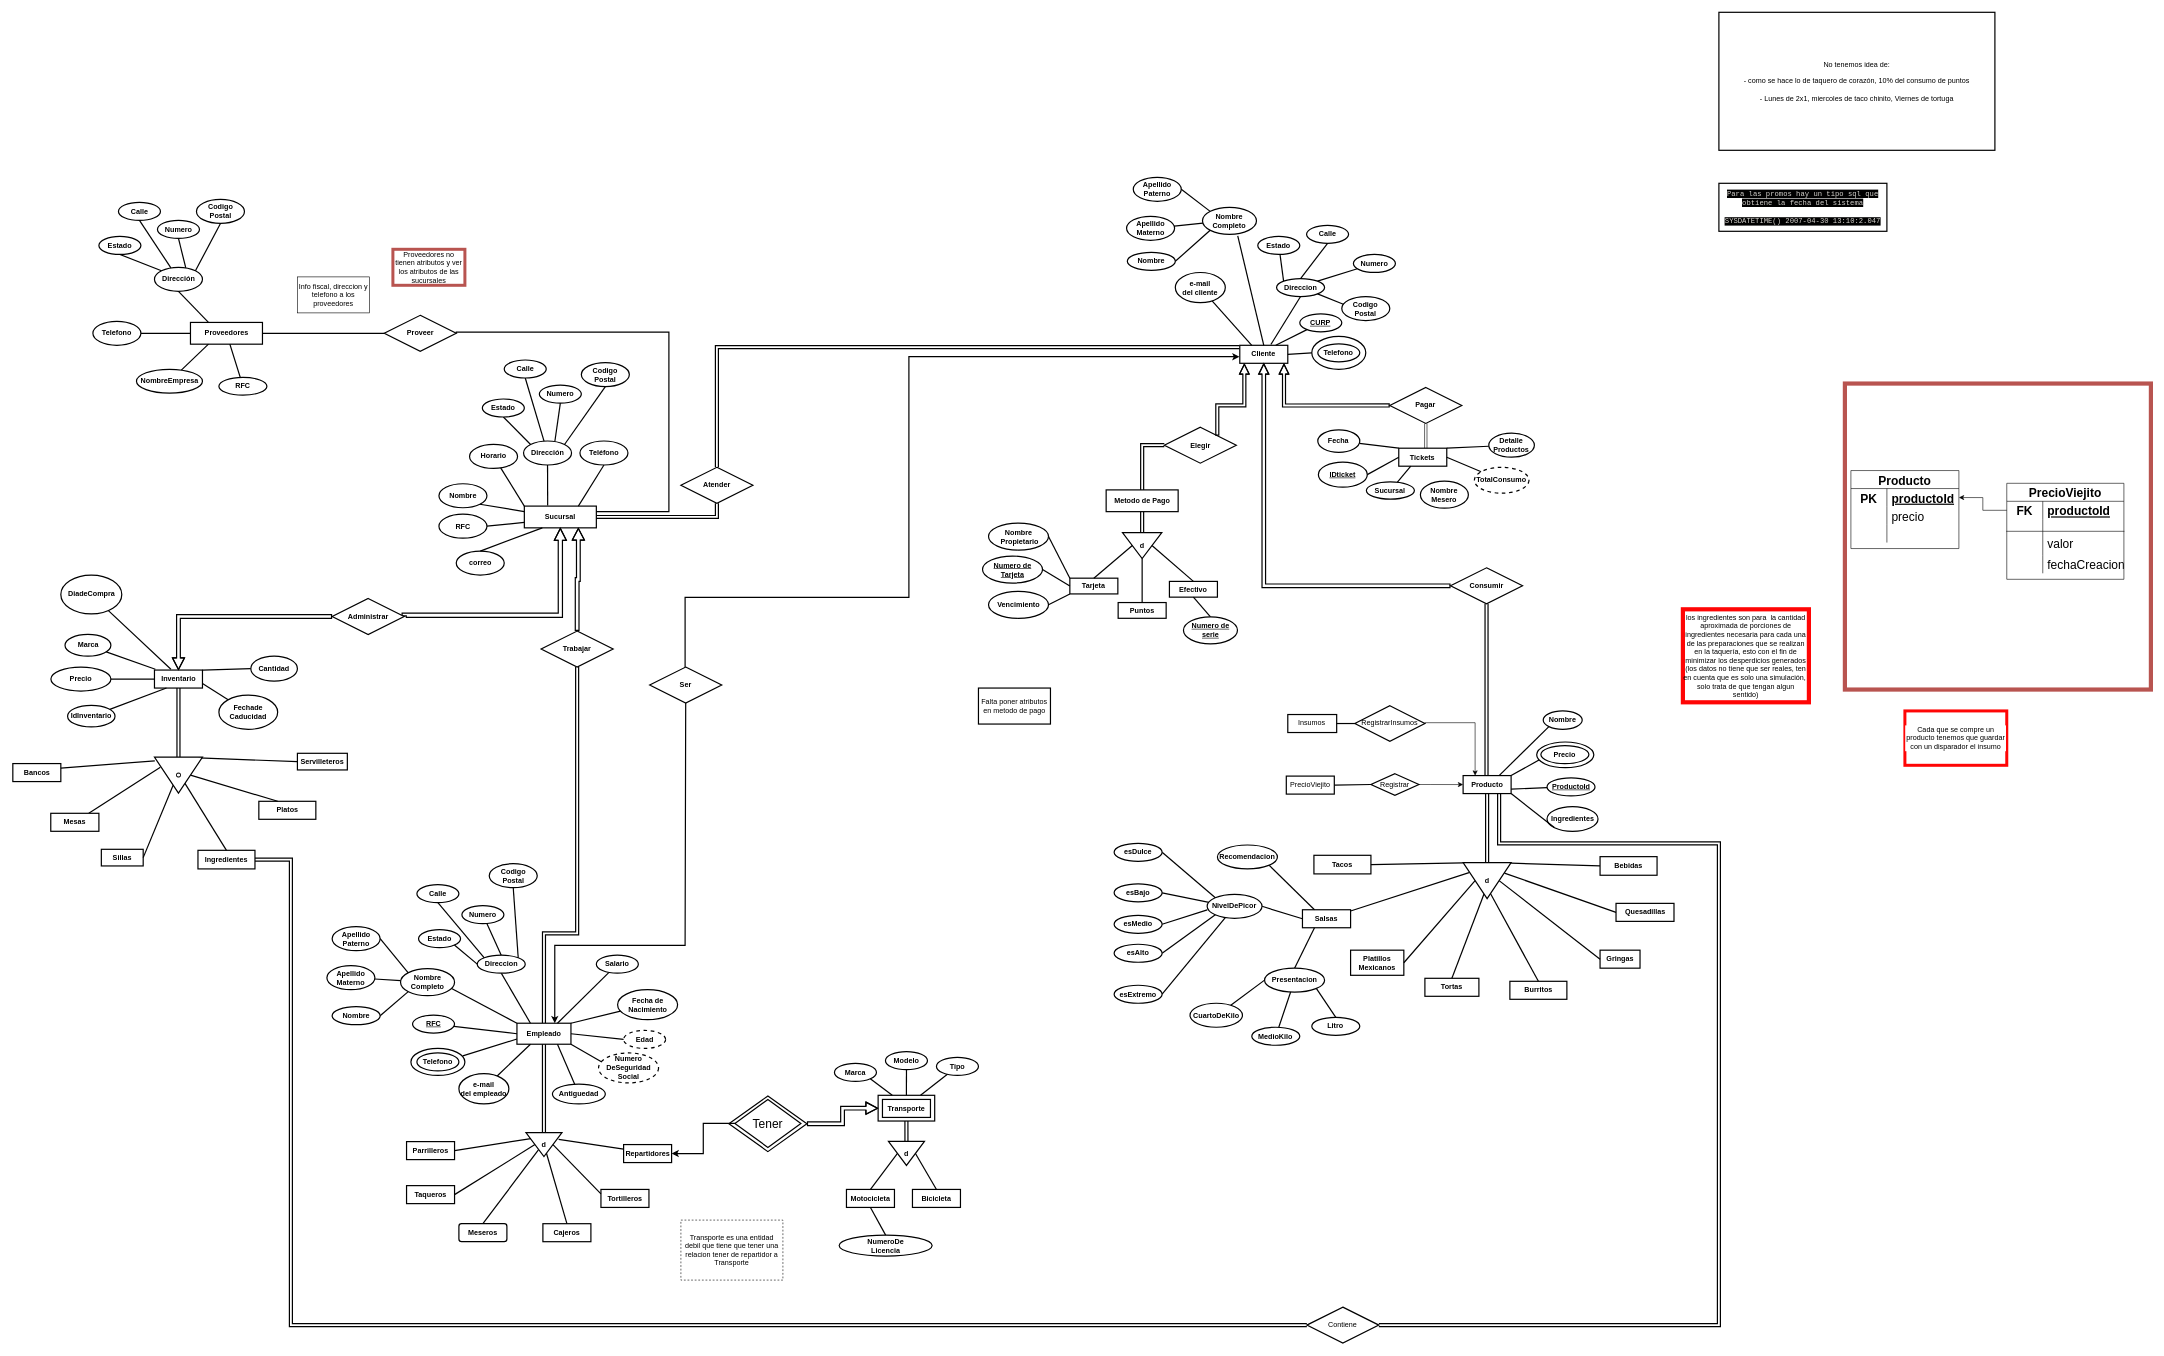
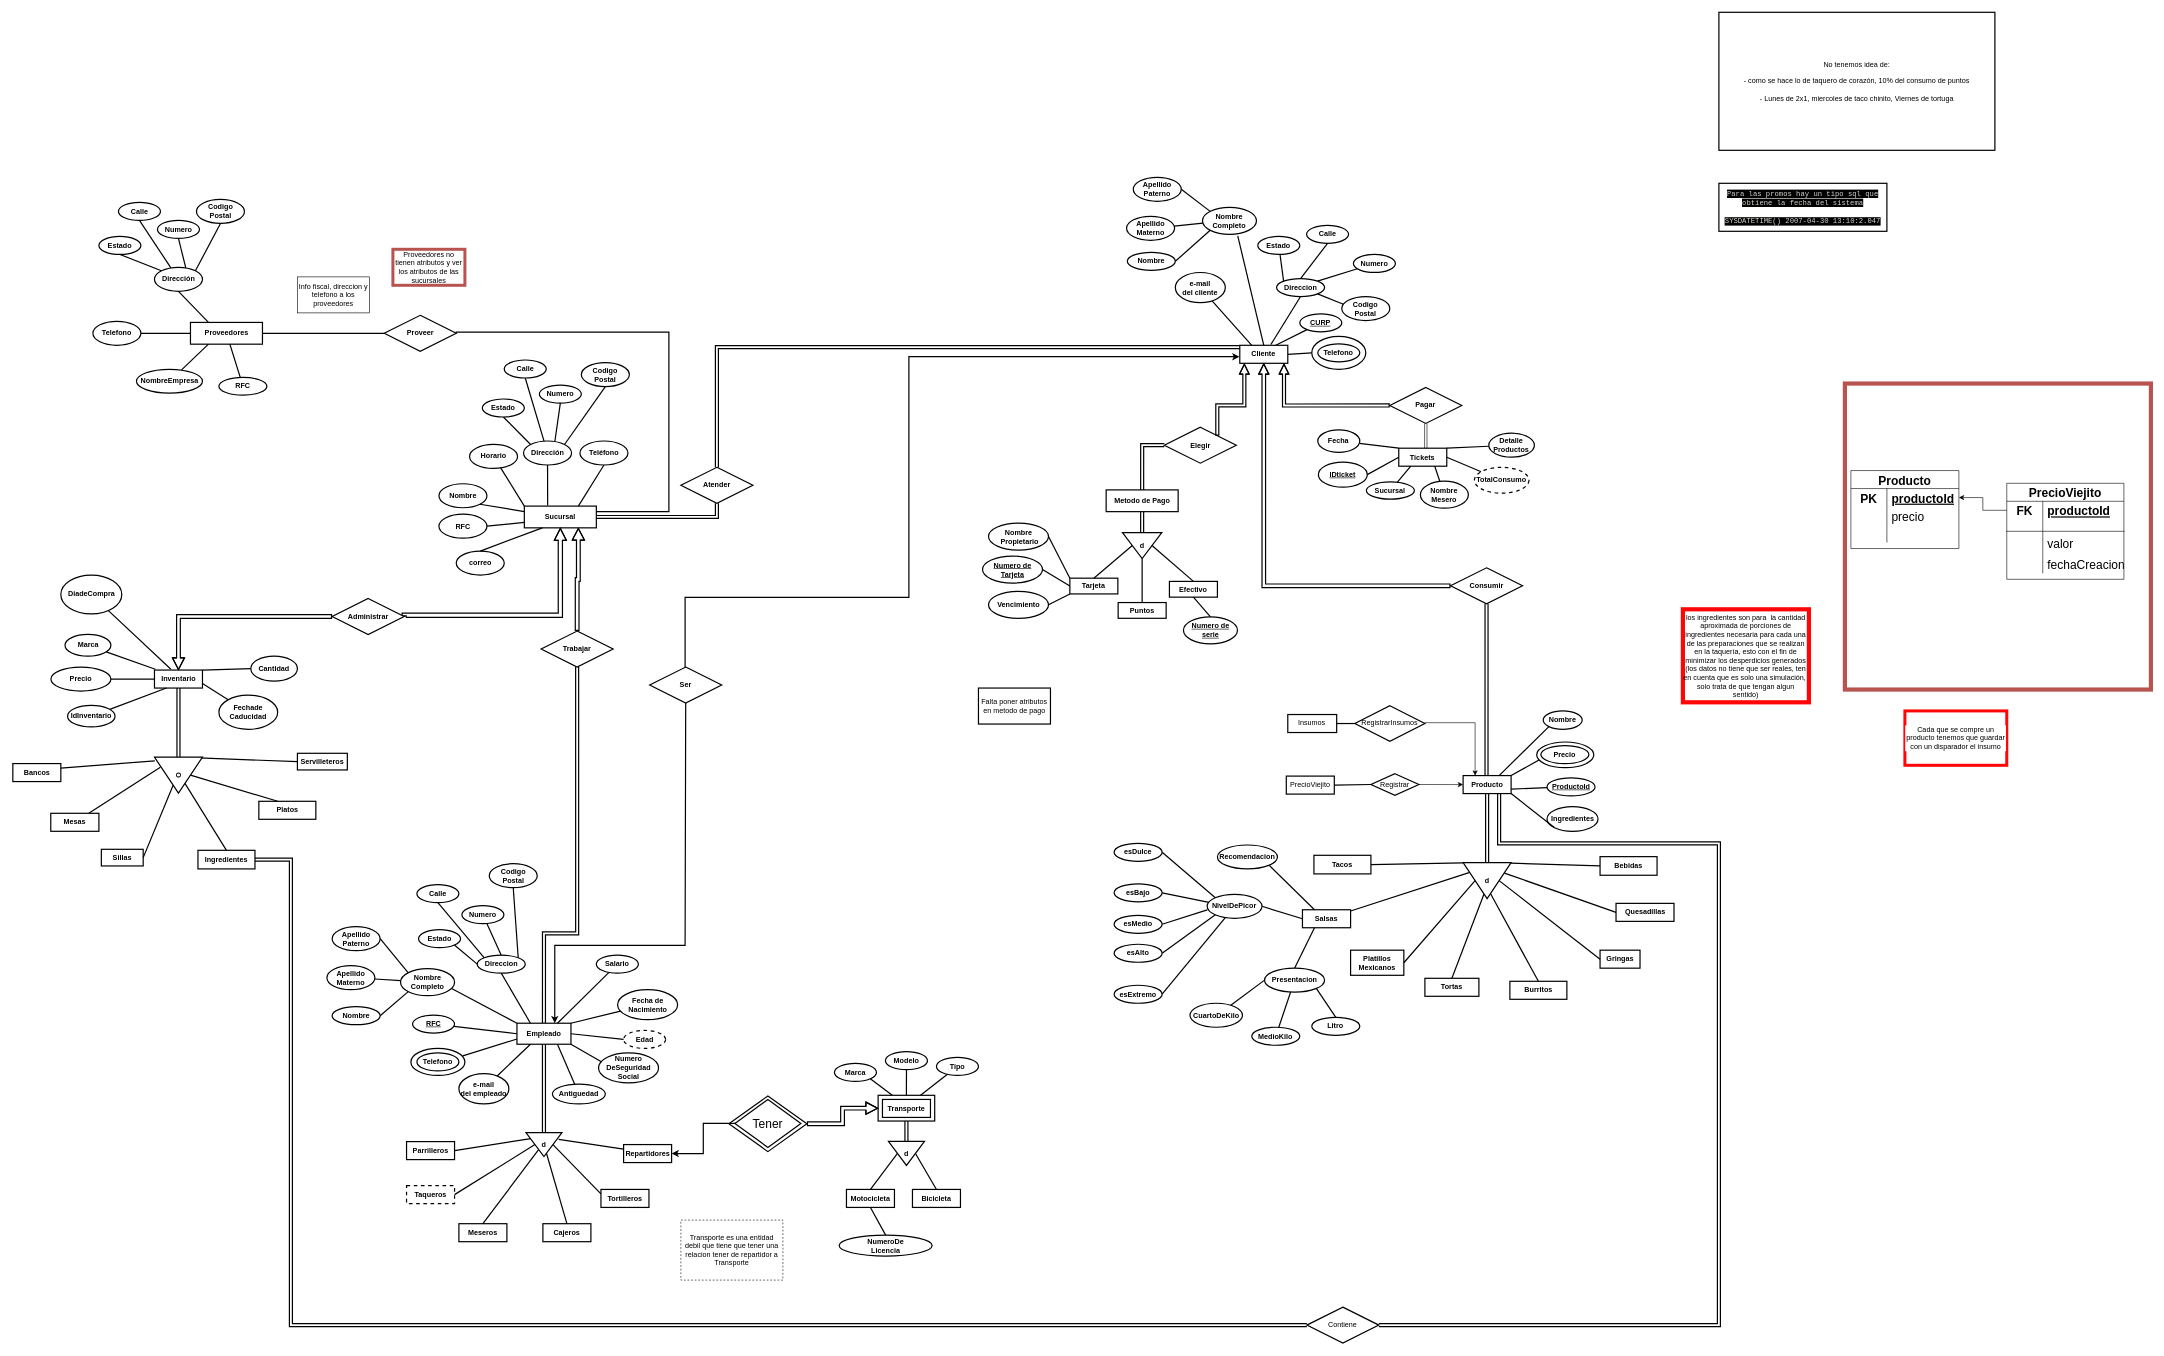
+ <mxCell id="12" style="edgeStyle=none;rounded=0;orthogonalLoop=1;jettySize=auto;html=1;endArrow=none;endFill=0;strokeWidth=2;entryX=0.75;entryY=1;entryDx=0;entryDy=0;" edge="1" parent="1" source="13" target="5"><mxGeometry relative="1" as="geometry"><mxPoint x="2436.48" y="781.5" as="targetPoint" /><mxPoint x="2399.526" y="818.029" as="sourcePoint" /></mxGeometry></mxCell>
- <mxCell id="79" value="&lt;div&gt;Numero&lt;/div&gt;&lt;div&gt;DeSeguridad&lt;/div&gt;&lt;div&gt;Social&lt;/div&gt;" style="ellipse;whiteSpace=wrap;html=1;strokeWidth=2;fontStyle=1;dashed=1;" vertex="1" parent="1"><mxGeometry x="996.75" y="1754.38" width="100" height="50" as="geometry" /></mxCell>
+ <mxCell id="79" value="&lt;div&gt;Numero&lt;/div&gt;&lt;div&gt;DeSeguridad&lt;/div&gt;&lt;div&gt;Social&lt;/div&gt;" style="ellipse;whiteSpace=wrap;html=1;strokeWidth=2;fontStyle=1" vertex="1" parent="1"><mxGeometry x="996.75" y="1754.38" width="100" height="50" as="geometry" /></mxCell>
- <mxCell id="85" value="Taqueros" style="rounded=0;whiteSpace=wrap;html=1;fontStyle=1;strokeWidth=2;" vertex="1" parent="1"><mxGeometry x="676.75" y="1975.55" width="80" height="30" as="geometry" /></mxCell>
+ <mxCell id="85" value="Taqueros" style="rounded=0;whiteSpace=wrap;html=1;fontStyle=1;strokeWidth=2;dashed=1;" vertex="1" parent="1"><mxGeometry x="676.75" y="1975.55" width="80" height="30" as="geometry" /></mxCell>
- <mxCell id="87" value="Meseros" style="whiteSpace=wrap;html=1;fontStyle=1;strokeWidth=2;rounded=1;" vertex="1" parent="1"><mxGeometry x="764" y="2039" width="80" height="30" as="geometry" /></mxCell>
+ <mxCell id="87" value="Meseros" style="rounded=0;whiteSpace=wrap;html=1;fontStyle=1;strokeWidth=2;" vertex="1" parent="1"><mxGeometry x="764" y="2039" width="80" height="30" as="geometry" /></mxCell>
